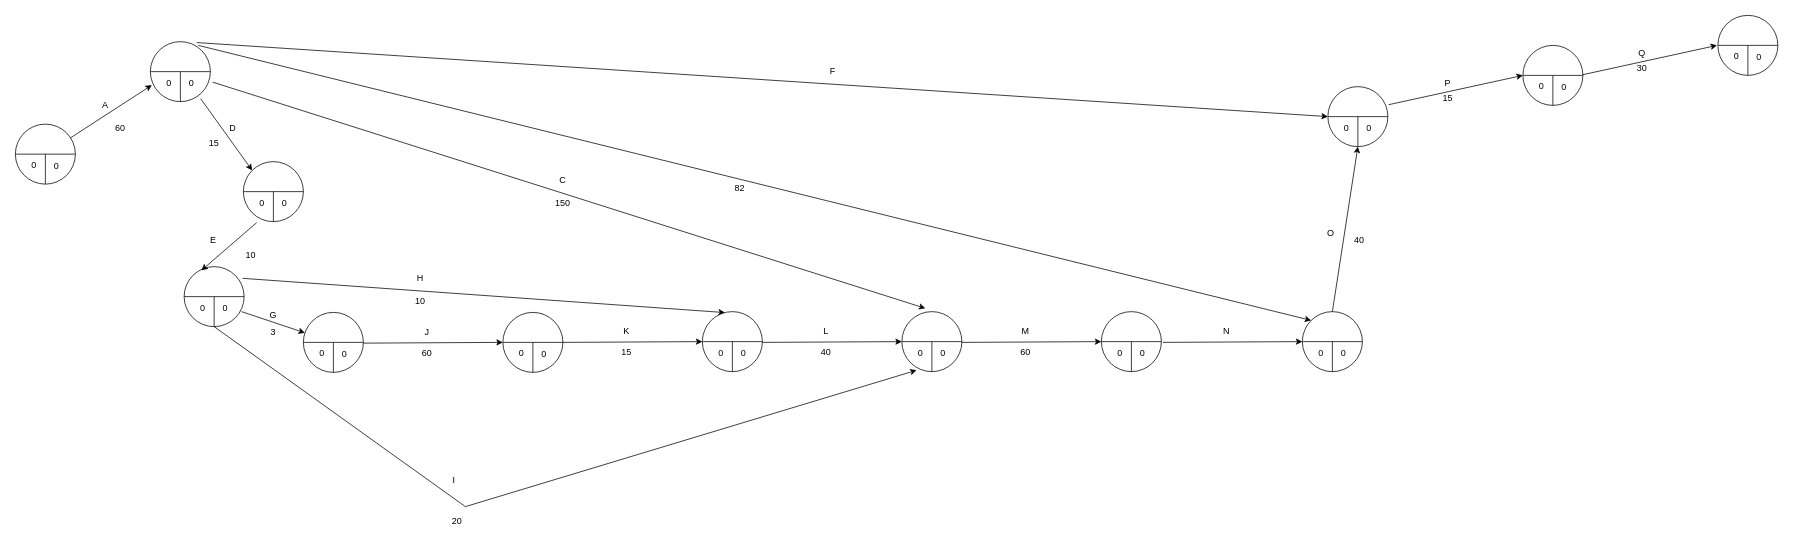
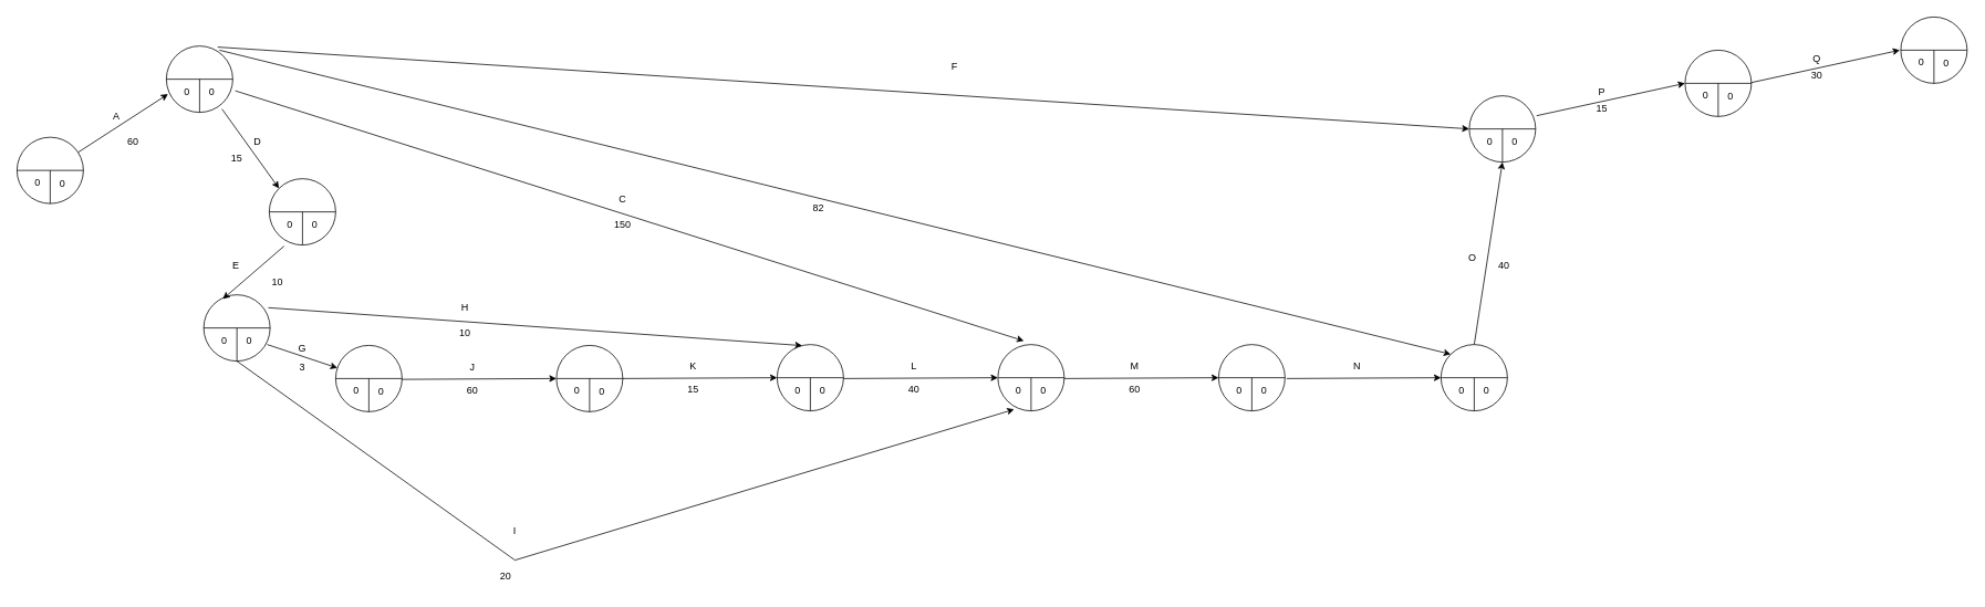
- <mxCell id="98" value="F" style="text;html=1;strokeColor=none;fillColor=none;align=center;verticalAlign=middle;whiteSpace=wrap;rounded=0;" vertex="1" parent="1"><mxGeometry x="1080" y="80" width="60" height="30" as="geometry" /></mxCell>
+ <mxCell id="98" value="F" style="text;html=1;strokeColor=none;fillColor=none;align=center;verticalAlign=middle;whiteSpace=wrap;rounded=0;" vertex="1" parent="1"><mxGeometry x="1120" y="65" width="60" height="30" as="geometry" /></mxCell>
- <mxCell id="48" value="I" style="text;html=1;strokeColor=none;fillColor=none;align=center;verticalAlign=middle;whiteSpace=wrap;rounded=0;" vertex="1" parent="1"><mxGeometry x="575" y="625" width="60" height="30" as="geometry" /></mxCell>
+ <mxCell id="48" value="I" style="text;html=1;strokeColor=none;fillColor=none;align=center;verticalAlign=middle;whiteSpace=wrap;rounded=0;" vertex="1" parent="1"><mxGeometry x="590" y="625" width="60" height="30" as="geometry" /></mxCell>
